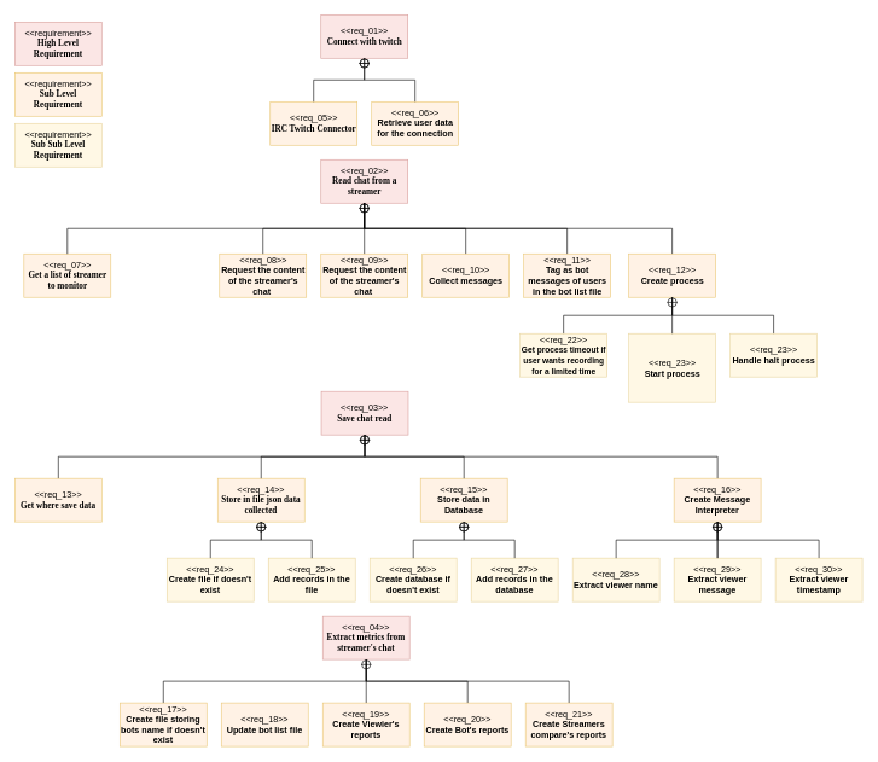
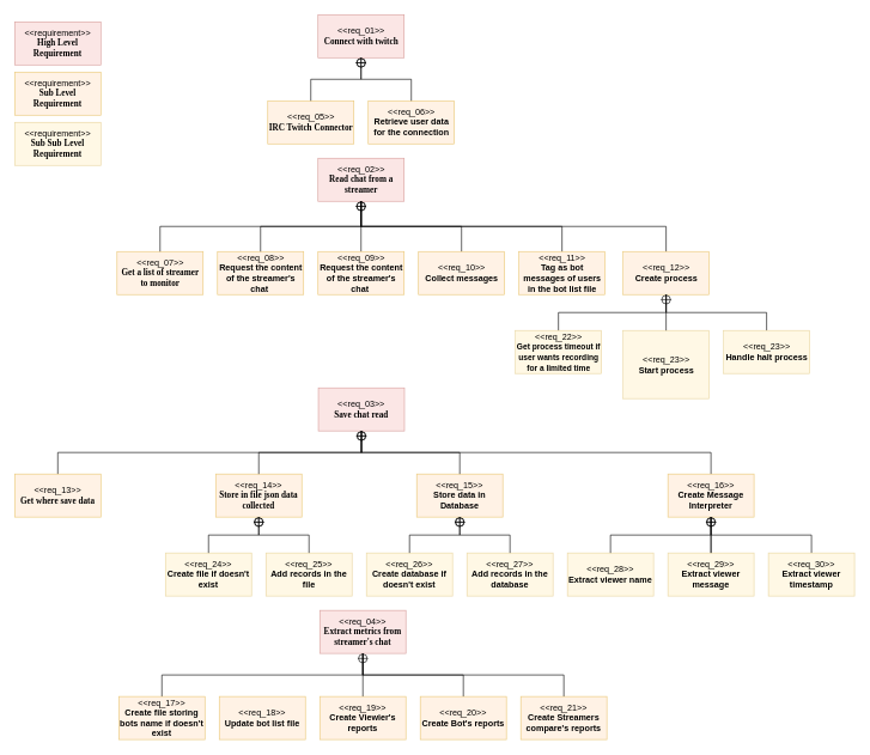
- <mxCell id="8" value="&amp;lt;&amp;lt;req_07&amp;gt;&amp;gt;&lt;br&gt;&lt;span style=&quot;font-family: &amp;quot;Permanent Marker&amp;quot;; font-weight: 700;&quot;&gt;Get a list of streamer to monitor&lt;/span&gt;" style="shape=rect;html=1;whiteSpace=wrap;align=center;opacity=50;fillColor=#ffe6cc;strokeColor=#d79b00;" vertex="1" parent="1"><mxGeometry x="32.5" y="350" width="120" height="60" as="geometry" /></mxCell>
+ <mxCell id="8" value="&amp;lt;&amp;lt;req_07&amp;gt;&amp;gt;&lt;br&gt;&lt;span style=&quot;font-family: &amp;quot;Permanent Marker&amp;quot;; font-weight: 700;&quot;&gt;Get a list of streamer to monitor&lt;/span&gt;" style="shape=rect;html=1;whiteSpace=wrap;align=center;opacity=50;fillColor=#ffe6cc;strokeColor=#d79b00;" vertex="1" parent="1"><mxGeometry x="162.5" y="350" width="120" height="60" as="geometry" /></mxCell>
